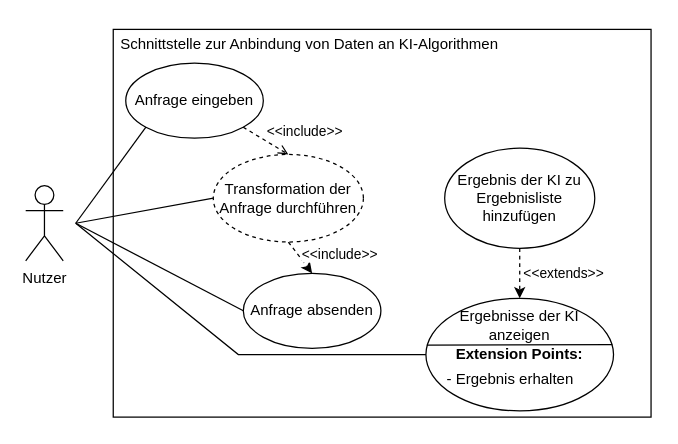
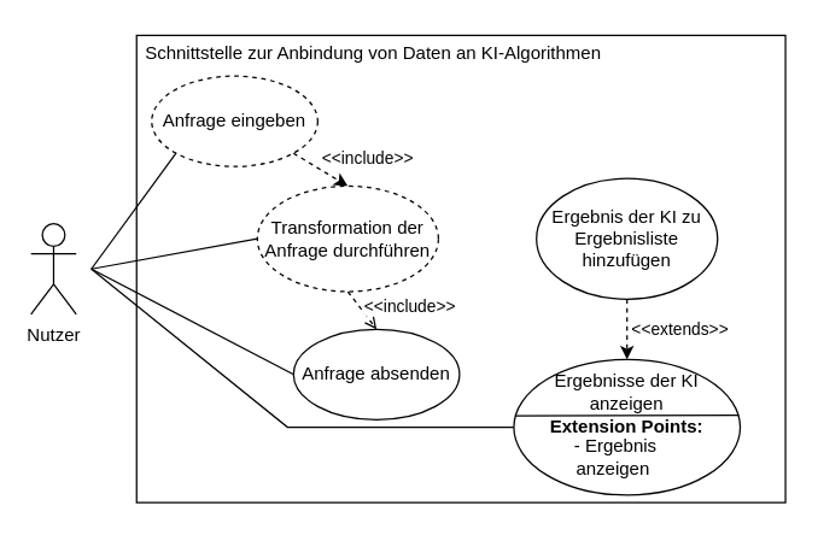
- <mxCell id="4" value="Anfrage eingeben" style="ellipse;whiteSpace=wrap;html=1;" vertex="1" parent="1"><mxGeometry x="100" y="50" width="110" height="60" as="geometry" /></mxCell>
+ <mxCell id="4" value="Anfrage eingeben" style="ellipse;whiteSpace=wrap;html=1;dashed=1;" vertex="1" parent="1"><mxGeometry x="100" y="50" width="110" height="60" as="geometry" /></mxCell>
- <mxCell id="12" value="&amp;lt;&amp;lt;include&amp;gt;&amp;gt;" style="endArrow=open;html=1;rounded=0;exitX=1;exitY=1;exitDx=0;exitDy=0;entryX=0.5;entryY=0;entryDx=0;entryDy=0;dashed=1;" edge="1" parent="1" source="4" target="6"><mxGeometry x="1" y="23" width="50" height="50" relative="1" as="geometry"><mxPoint x="250" y="448" as="sourcePoint" /><mxPoint x="300" y="398" as="targetPoint" /><mxPoint x="1" y="2" as="offset" /></mxGeometry></mxCell>
+ <mxCell id="12" value="&amp;lt;&amp;lt;include&amp;gt;&amp;gt;" style="endArrow=classic;html=1;rounded=0;exitX=1;exitY=1;exitDx=0;exitDy=0;entryX=0.5;entryY=0;entryDx=0;entryDy=0;dashed=1;" edge="1" parent="1" source="4" target="6"><mxGeometry x="1" y="23" width="50" height="50" relative="1" as="geometry"><mxPoint x="250" y="448" as="sourcePoint" /><mxPoint x="300" y="398" as="targetPoint" /><mxPoint x="1" y="2" as="offset" /></mxGeometry></mxCell>
- <mxCell id="5" value="&amp;lt;&amp;lt;include&amp;gt;&amp;gt;" style="rounded=0;orthogonalLoop=1;jettySize=auto;html=1;exitX=0.5;exitY=1;exitDx=0;exitDy=0;entryX=0.5;entryY=0;entryDx=0;entryDy=0;dashed=1;" edge="1" parent="1" source="6" target="7"><mxGeometry x="1" y="27" relative="1" as="geometry"><mxPoint x="1" y="2" as="offset" /></mxGeometry></mxCell>
+ <mxCell id="5" value="&amp;lt;&amp;lt;include&amp;gt;&amp;gt;" style="rounded=0;orthogonalLoop=1;jettySize=auto;html=1;exitX=0.5;exitY=1;exitDx=0;exitDy=0;entryX=0.5;entryY=0;entryDx=0;entryDy=0;dashed=1;endArrow=open;" edge="1" parent="1" source="6" target="7"><mxGeometry x="1" y="27" relative="1" as="geometry"><mxPoint x="1" y="2" as="offset" /></mxGeometry></mxCell>
- <mxCell id="18" value="&amp;nbsp;- Ergebnis erhalten" style="text;html=1;strokeColor=none;fillColor=none;align=center;verticalAlign=middle;whiteSpace=wrap;rounded=0;" vertex="1" parent="1"><mxGeometry x="351" y="288" width="110" height="30" as="geometry" /></mxCell>
+ <mxCell id="18" value="&amp;nbsp;- Ergebnis anzeigen" style="text;html=1;strokeColor=none;fillColor=none;align=center;verticalAlign=middle;whiteSpace=wrap;rounded=0;" vertex="1" parent="1"><mxGeometry x="351" y="288" width="110" height="30" as="geometry" /></mxCell>
